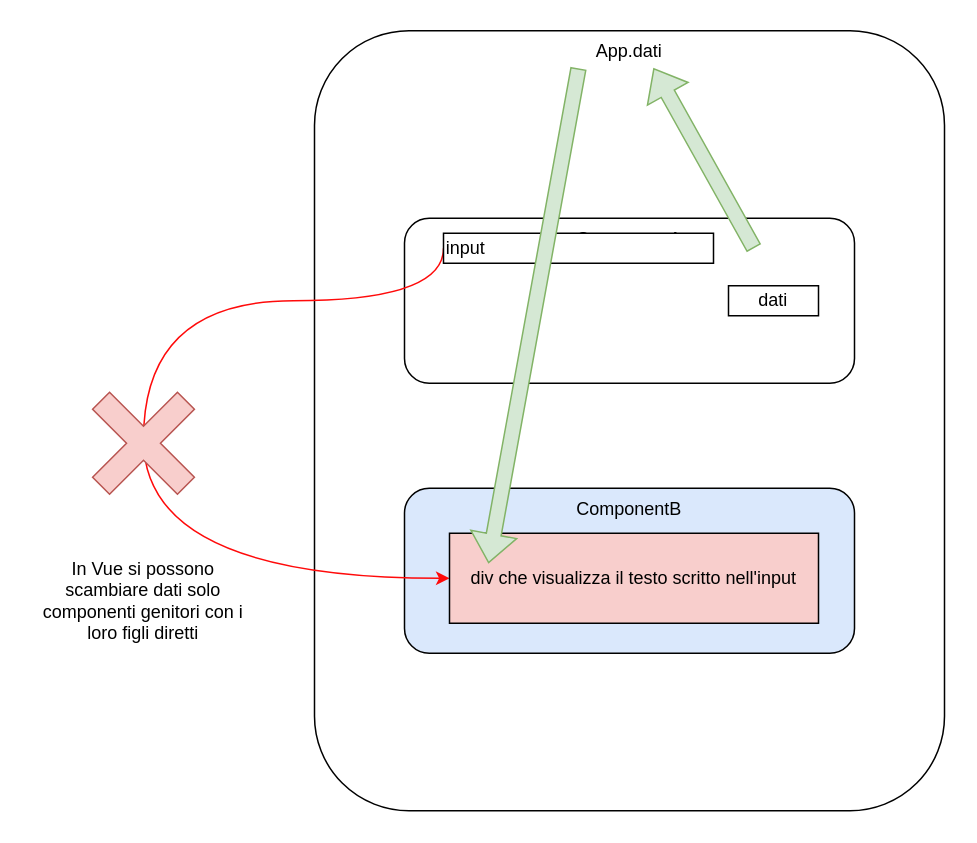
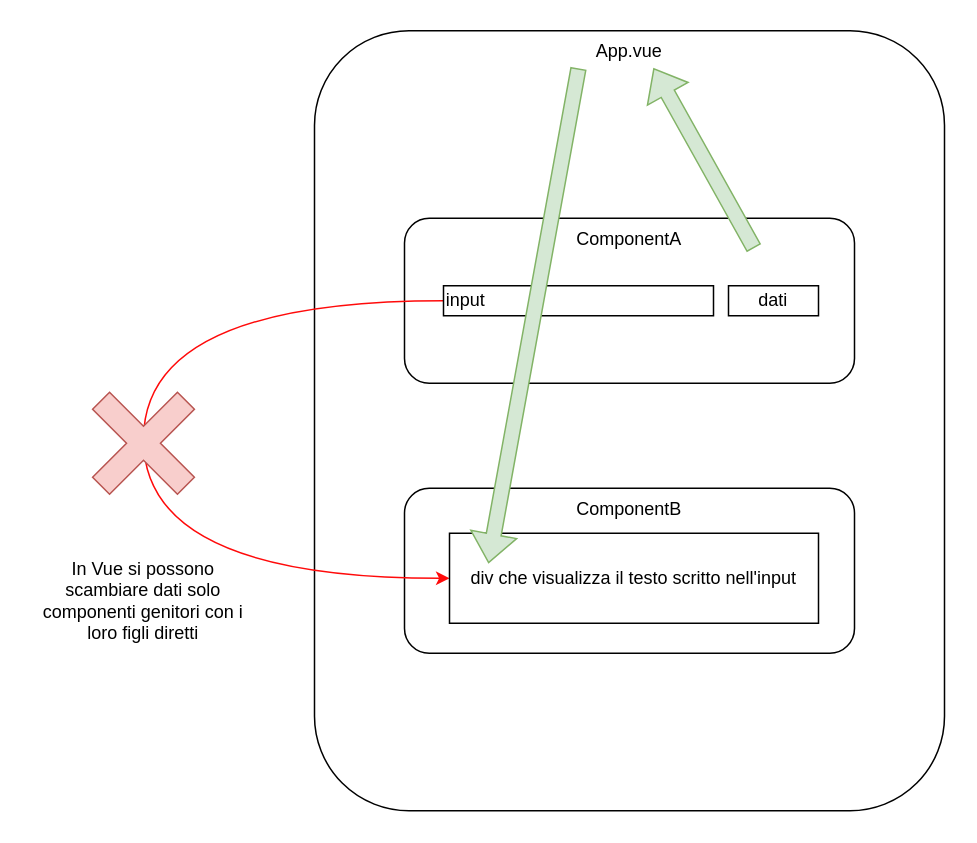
- <mxCell id="2" value="App.dati" style="rounded=1;whiteSpace=wrap;html=1;verticalAlign=top;" vertex="1" parent="1"><mxGeometry x="209" y="20" width="420" height="520" as="geometry" /></mxCell>
+ <mxCell id="2" value="App.vue" style="rounded=1;whiteSpace=wrap;html=1;verticalAlign=top;" vertex="1" parent="1"><mxGeometry x="209" y="20" width="420" height="520" as="geometry" /></mxCell>
- <mxCell id="6" value="input" style="rounded=0;whiteSpace=wrap;html=1;align=left;" vertex="1" parent="1"><mxGeometry x="295" y="155" width="180" height="20" as="geometry" /></mxCell>
+ <mxCell id="6" value="input" style="rounded=0;whiteSpace=wrap;html=1;align=left;" vertex="1" parent="1"><mxGeometry x="295" y="190" width="180" height="20" as="geometry" /></mxCell>
- <mxCell id="4" value="ComponentB" style="rounded=1;whiteSpace=wrap;html=1;verticalAlign=top;fillColor=#dae8fc;" vertex="1" parent="1"><mxGeometry x="269" y="325" width="300" height="110" as="geometry" /></mxCell>
+ <mxCell id="4" value="ComponentB" style="rounded=1;whiteSpace=wrap;html=1;verticalAlign=top;" vertex="1" parent="1"><mxGeometry x="269" y="325" width="300" height="110" as="geometry" /></mxCell>
- <mxCell id="8" value="div che visualizza il testo scritto nell'input" style="rounded=0;whiteSpace=wrap;html=1;align=center;fillColor=#f8cecc;" vertex="1" parent="1"><mxGeometry x="299" y="355" width="246" height="60" as="geometry" /></mxCell>
+ <mxCell id="8" value="div che visualizza il testo scritto nell'input" style="rounded=0;whiteSpace=wrap;html=1;align=center;" vertex="1" parent="1"><mxGeometry x="299" y="355" width="246" height="60" as="geometry" /></mxCell>
